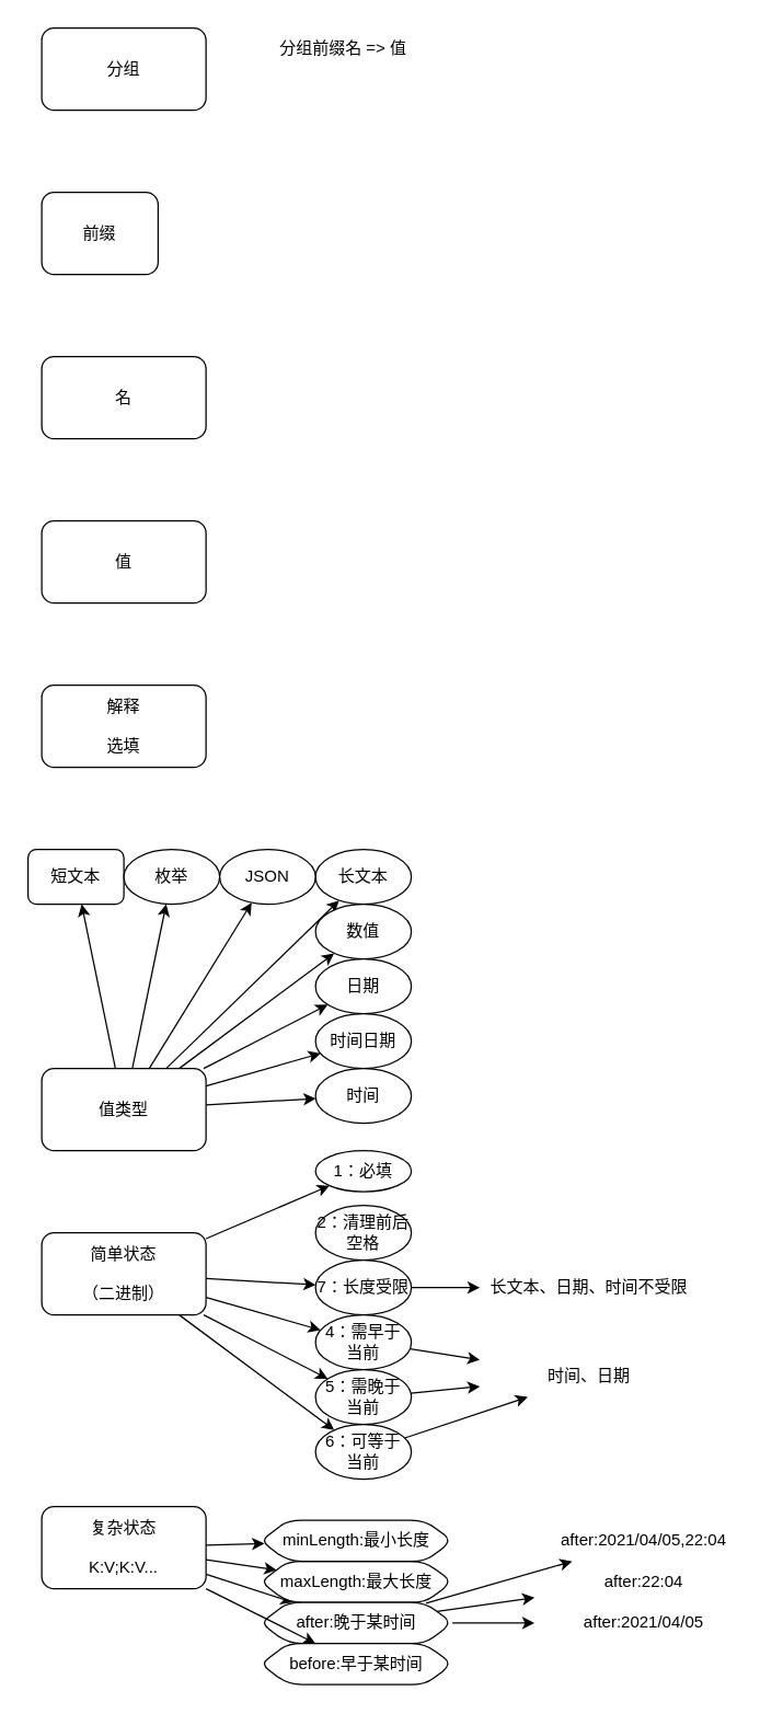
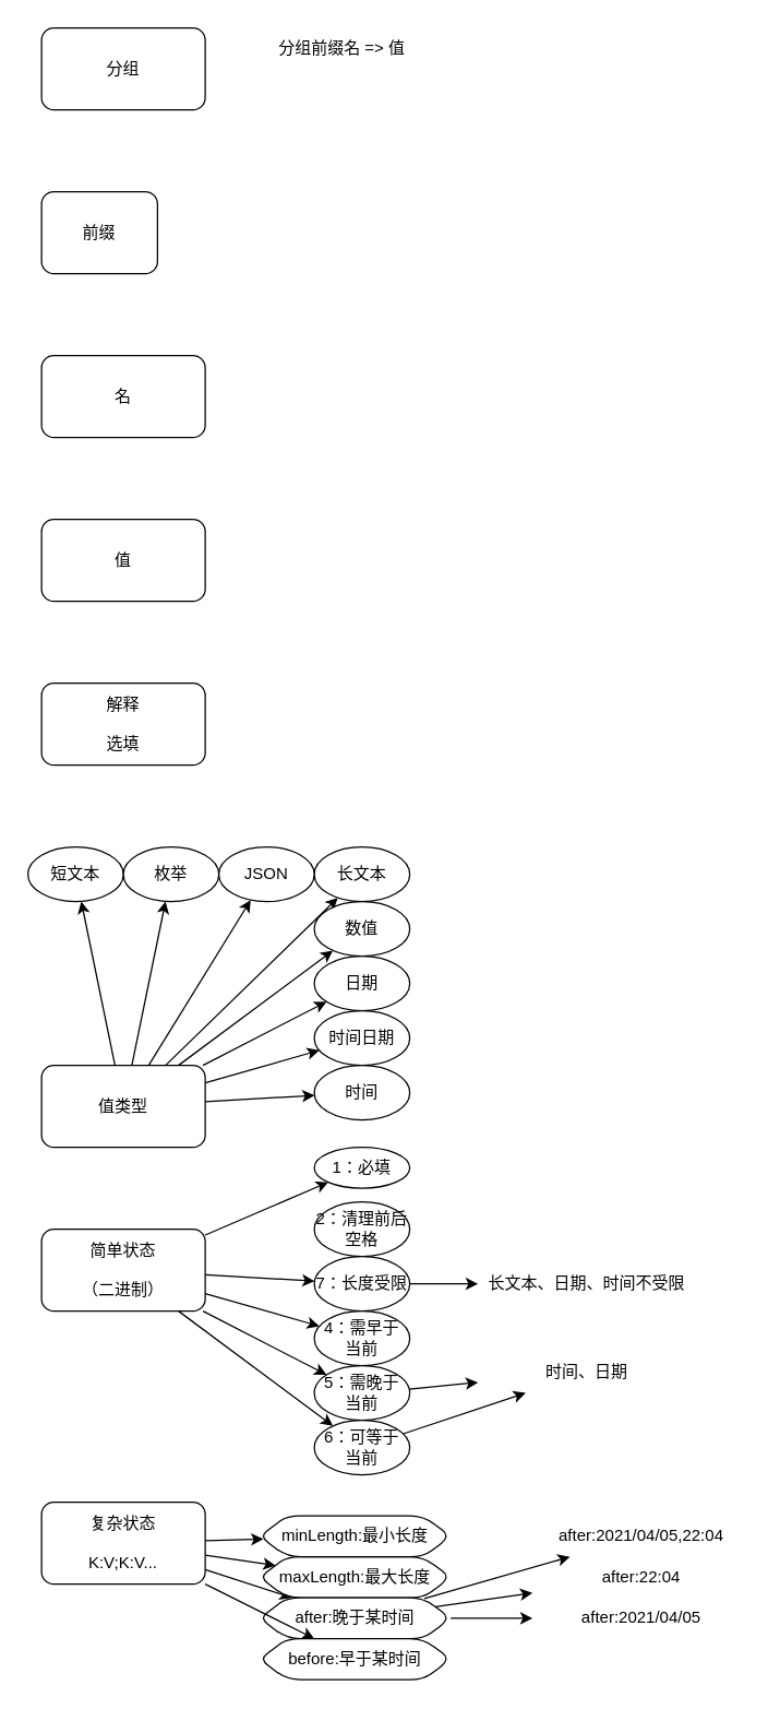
- <mxCell id="21" value="短文本" style="whiteSpace=wrap;html=1;rounded=1;" vertex="1" parent="1"><mxGeometry x="20" y="620" width="70" height="40" as="geometry" /></mxCell>
+ <mxCell id="21" value="短文本" style="ellipse;whiteSpace=wrap;html=1;rounded=1;" vertex="1" parent="1"><mxGeometry x="20" y="620" width="70" height="40" as="geometry" /></mxCell>
- <mxCell id="46" value="" style="edgeStyle=none;rounded=1;orthogonalLoop=1;jettySize=auto;html=1;elbow=vertical;" edge="1" parent="1" source="47" target="48"><mxGeometry relative="1" as="geometry" /></mxCell>
